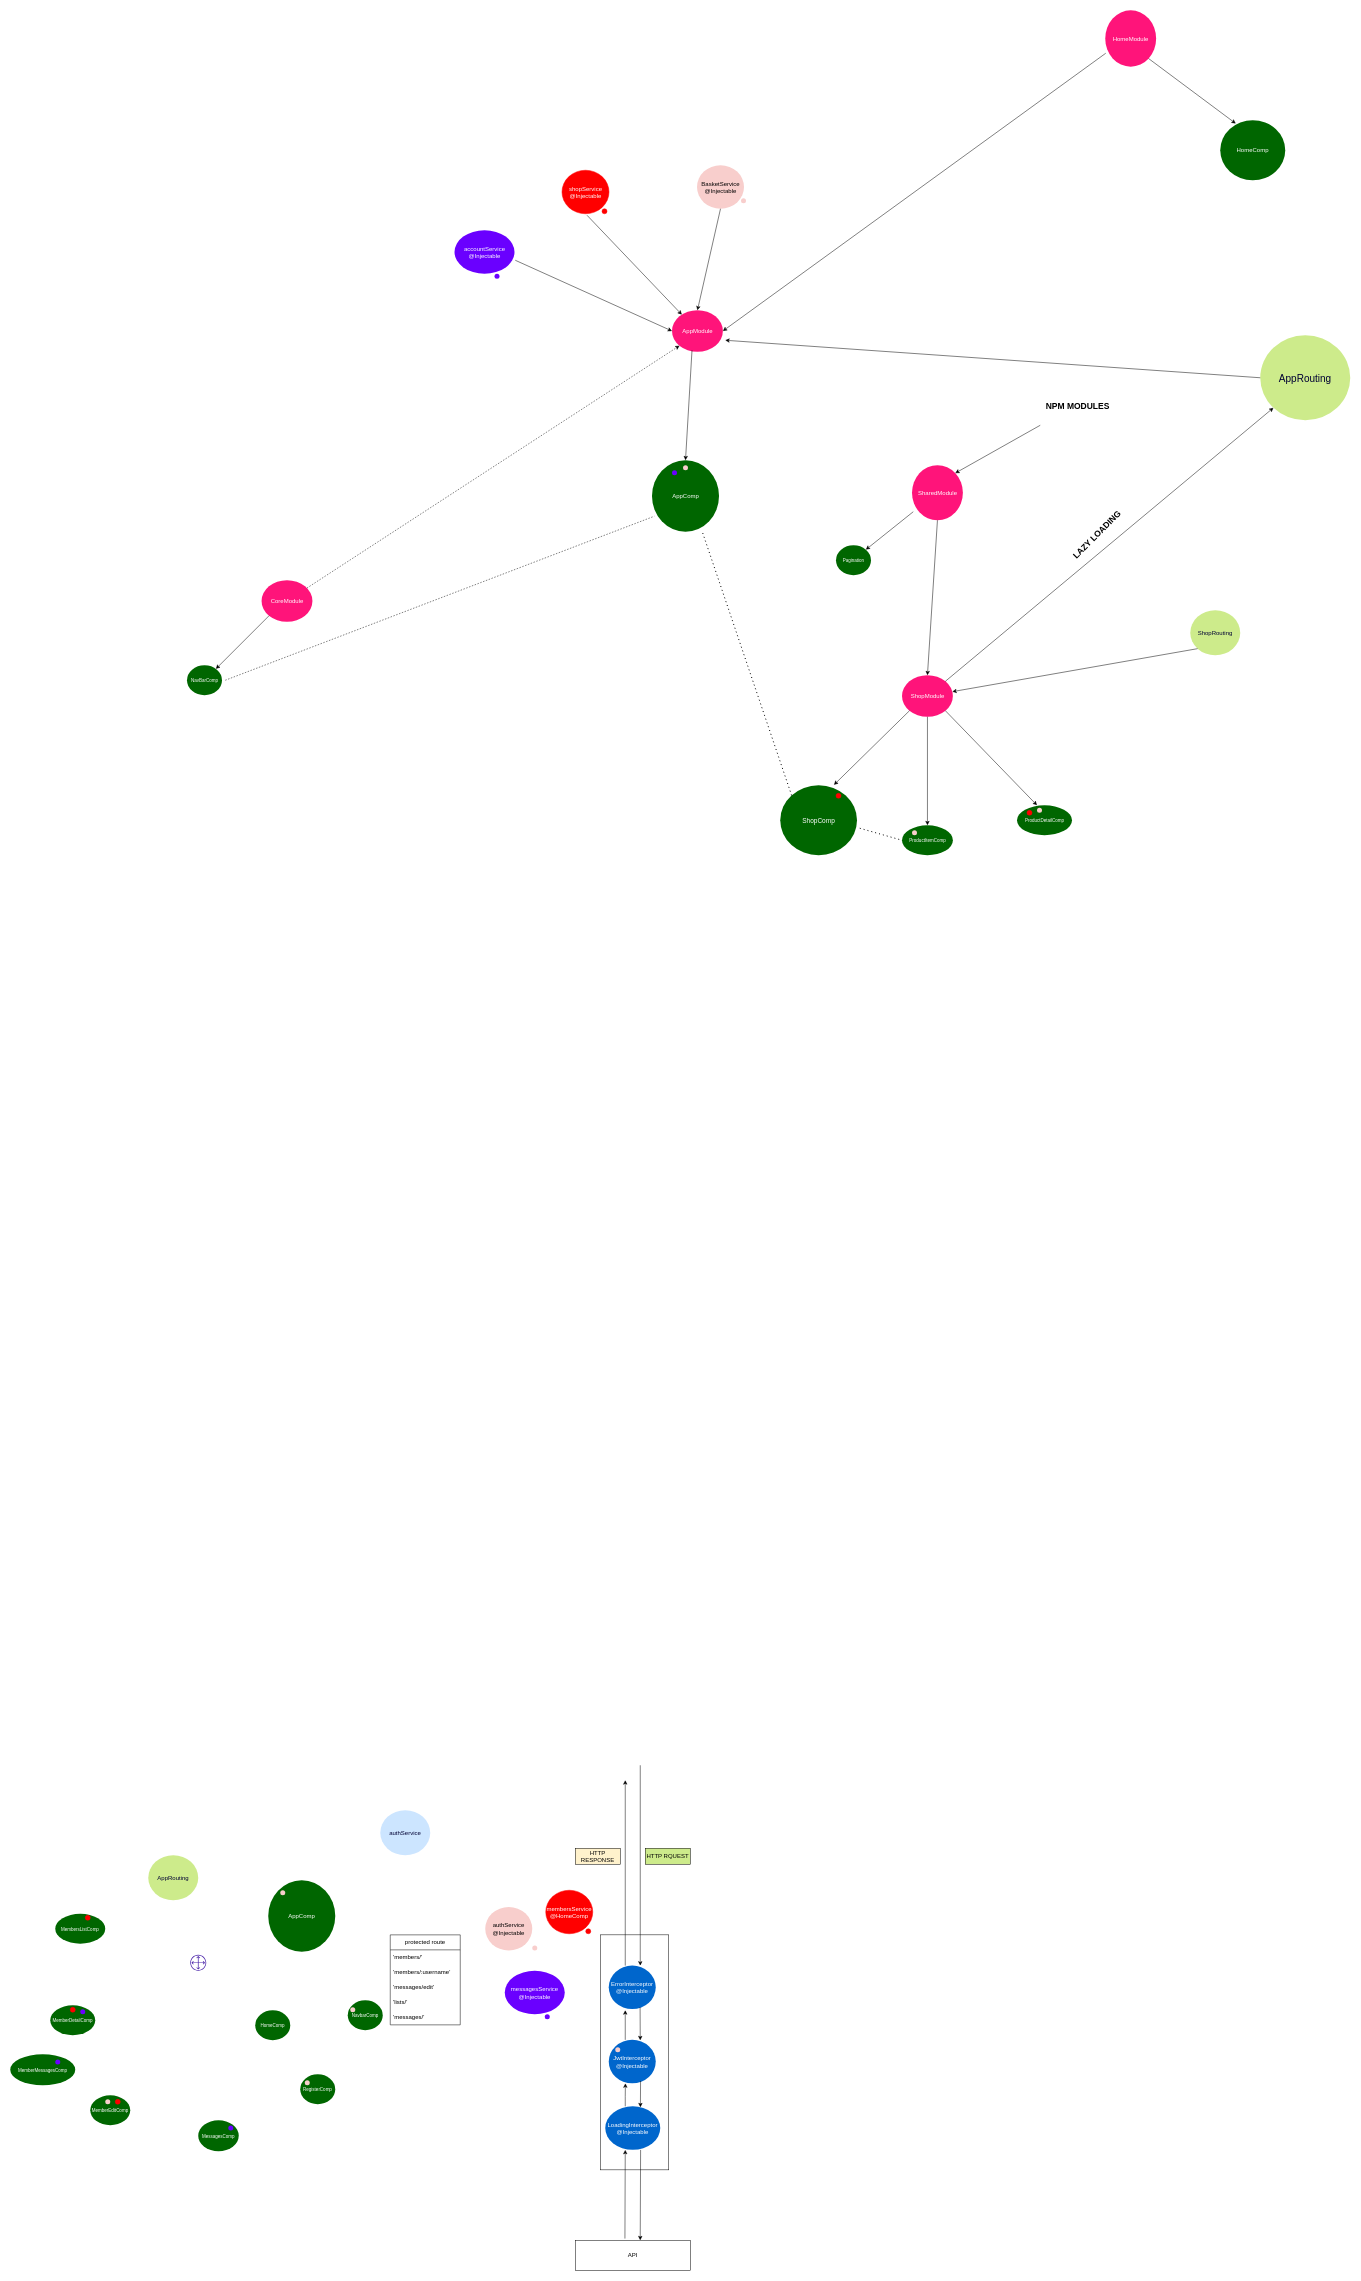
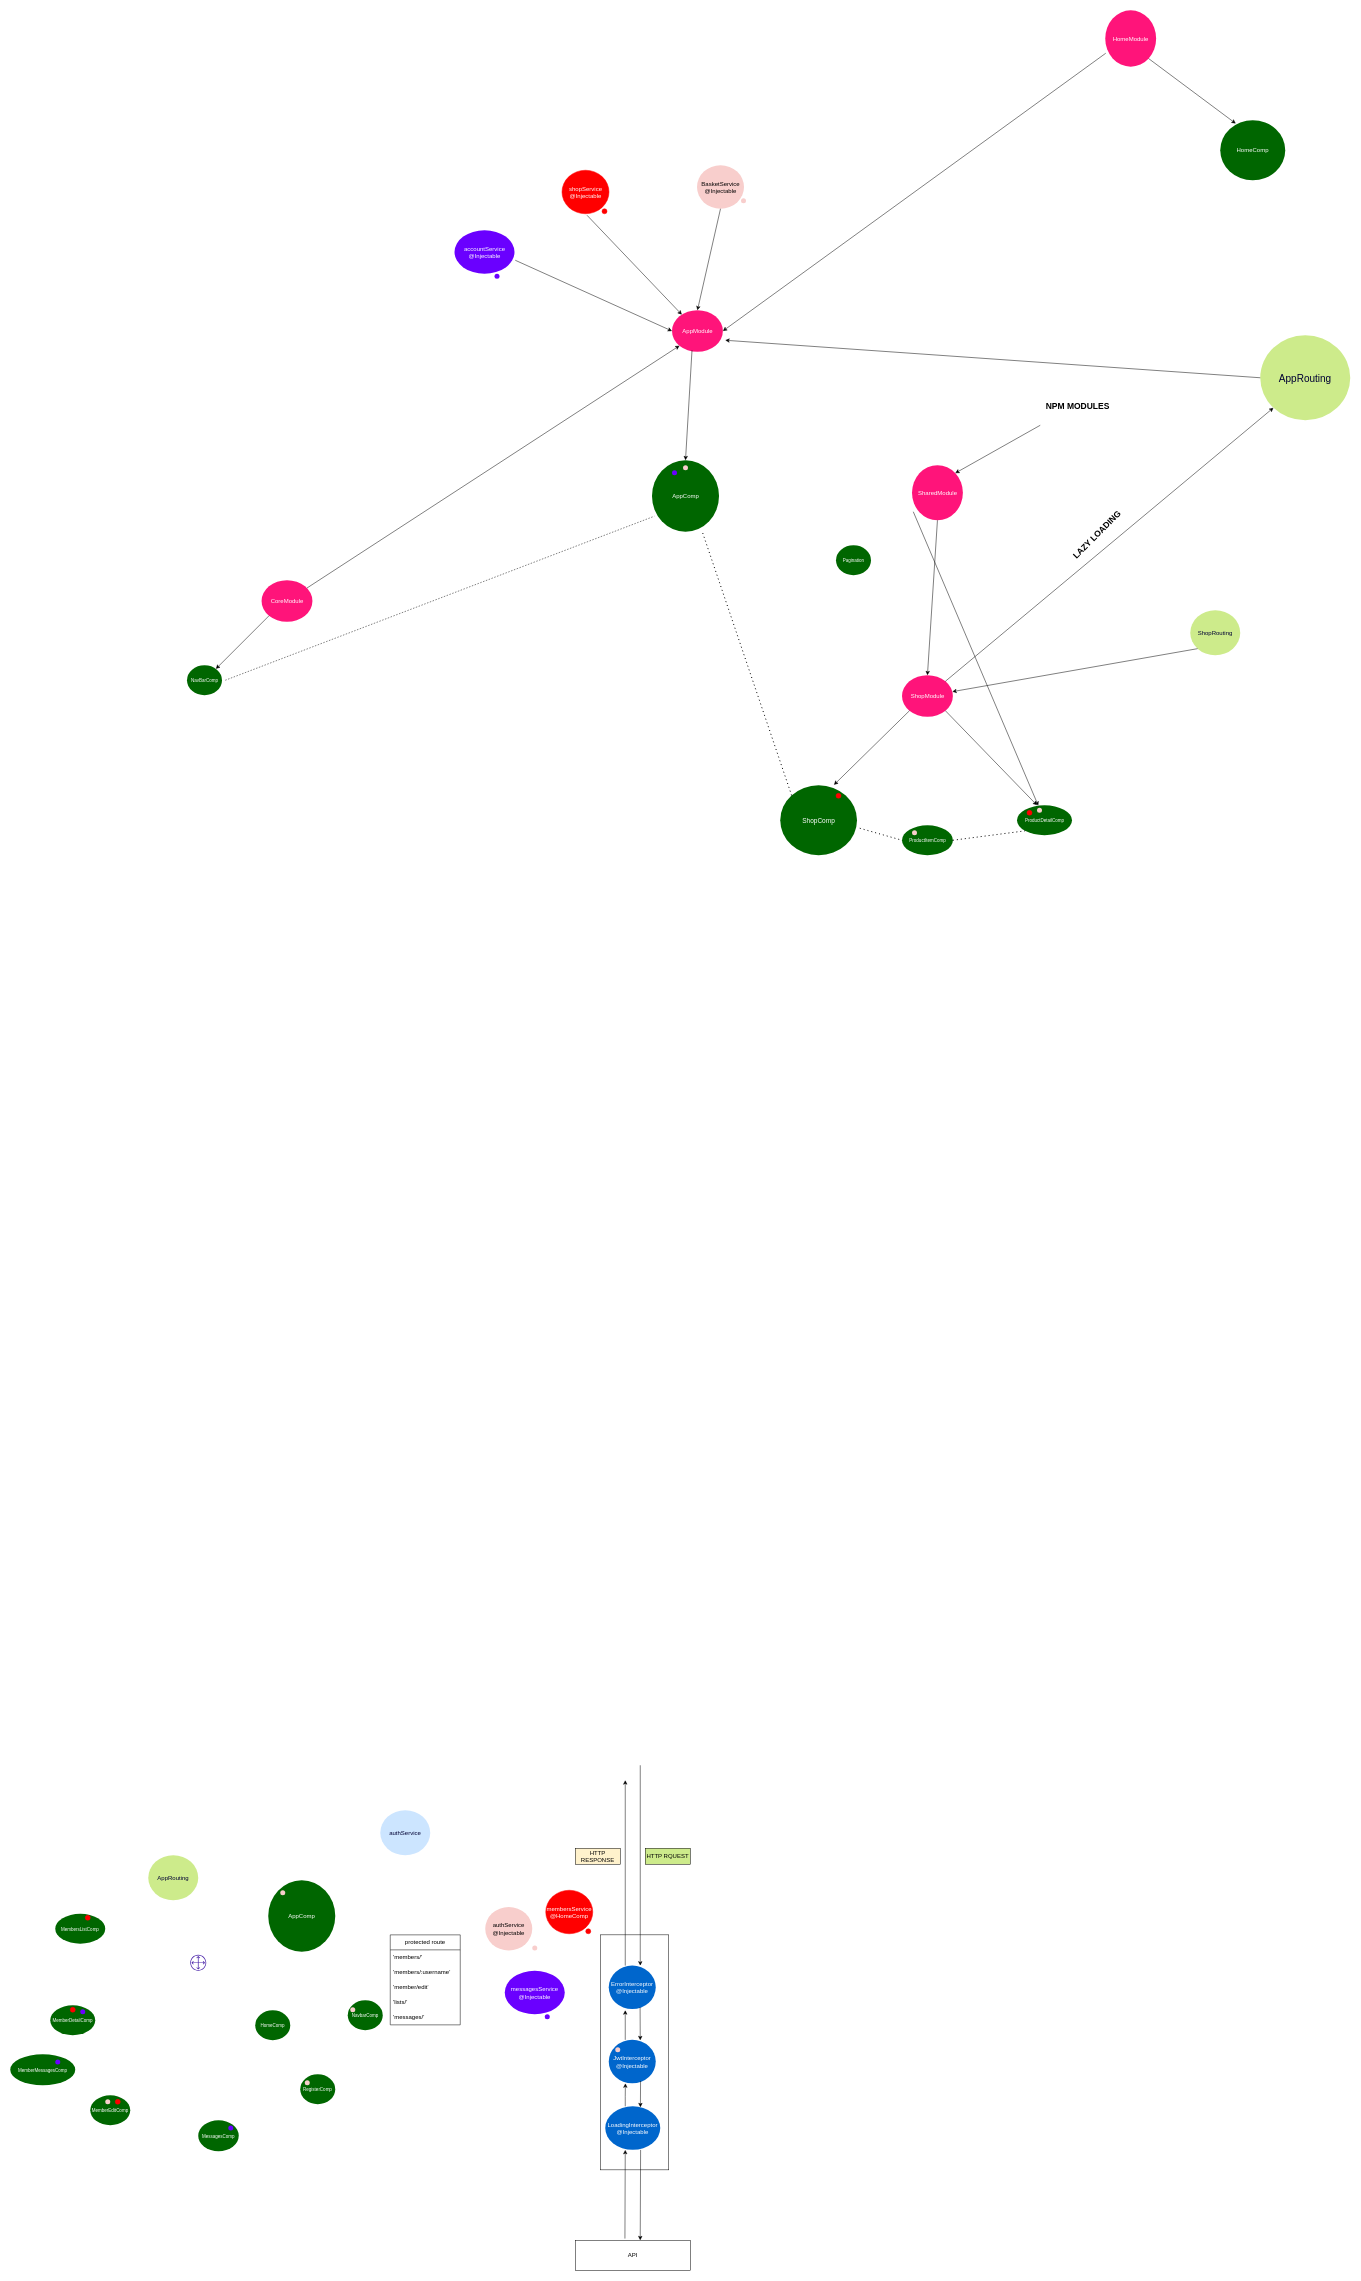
- <mxCell id="58" value="" style="endArrow=classic;html=1;rounded=0;entryX=0;entryY=1;entryDx=0;entryDy=0;dashed=1;" edge="1" parent="1" source="54" target="53"><mxGeometry width="50" height="50" relative="1" as="geometry"><mxPoint x="883.5" y="870" as="sourcePoint" /><mxPoint x="833.5" y="920" as="targetPoint" /></mxGeometry></mxCell>
+ <mxCell id="58" value="" style="endArrow=classic;html=1;rounded=0;entryX=0;entryY=1;entryDx=0;entryDy=0;" edge="1" parent="1" source="54" target="53"><mxGeometry width="50" height="50" relative="1" as="geometry"><mxPoint x="883.5" y="870" as="sourcePoint" /><mxPoint x="833.5" y="920" as="targetPoint" /></mxGeometry></mxCell>
- <mxCell id="84" value="" style="endArrow=classic;html=1;rounded=0;entryX=1;entryY=0;entryDx=0;entryDy=0;exitX=0.025;exitY=0.845;exitDx=0;exitDy=0;exitPerimeter=0;" edge="1" parent="1" source="82" target="83"><mxGeometry width="50" height="50" relative="1" as="geometry"><mxPoint x="1930" y="990" as="sourcePoint" /><mxPoint x="2150" y="1060" as="targetPoint" /></mxGeometry></mxCell>
+ <mxCell id="84" value="" style="endArrow=classic;html=1;rounded=0;exitX=0.025;exitY=0.845;exitDx=0;exitDy=0;exitPerimeter=0;" edge="1" parent="1" source="82" target="67"><mxGeometry width="50" height="50" relative="1" as="geometry"><mxPoint x="1930" y="990" as="sourcePoint" /><mxPoint x="2150" y="1060" as="targetPoint" /></mxGeometry></mxCell>
- <mxCell id="68" value="" style="endArrow=classic;html=1;rounded=0;exitX=0.5;exitY=1;exitDx=0;exitDy=0;entryX=0.5;entryY=0;entryDx=0;entryDy=0;" edge="1" parent="1" source="55" target="66"><mxGeometry width="50" height="50" relative="1" as="geometry"><mxPoint x="1828.5" y="1431" as="sourcePoint" /><mxPoint x="1702.5" y="1580" as="targetPoint" /></mxGeometry></mxCell>
+ <mxCell id="98" value="" style="endArrow=none;dashed=1;html=1;dashPattern=1 3;strokeWidth=2;rounded=0;entryX=0;entryY=1;entryDx=0;entryDy=0;exitX=1;exitY=0.5;exitDx=0;exitDy=0;" edge="1" parent="1" source="66" target="67"><mxGeometry width="50" height="50" relative="1" as="geometry"><mxPoint x="1880" y="1770" as="sourcePoint" /><mxPoint x="1814" y="1690" as="targetPoint" /></mxGeometry></mxCell>
- <mxCell id="22" value="'messages/edit'" style="text;strokeColor=none;fillColor=none;align=left;verticalAlign=middle;spacingLeft=4;spacingRight=4;overflow=hidden;points=[[0,0.5],[1,0.5]];portConstraint=eastwest;rotatable=0;whiteSpace=wrap;html=1;" parent="19" vertex="1"><mxGeometry y="90" width="140" height="30" as="geometry" /></mxCell>
+ <mxCell id="22" value="'member/edit'" style="text;strokeColor=none;fillColor=none;align=left;verticalAlign=middle;spacingLeft=4;spacingRight=4;overflow=hidden;points=[[0,0.5],[1,0.5]];portConstraint=eastwest;rotatable=0;whiteSpace=wrap;html=1;" parent="19" vertex="1"><mxGeometry y="90" width="140" height="30" as="geometry" /></mxCell>
